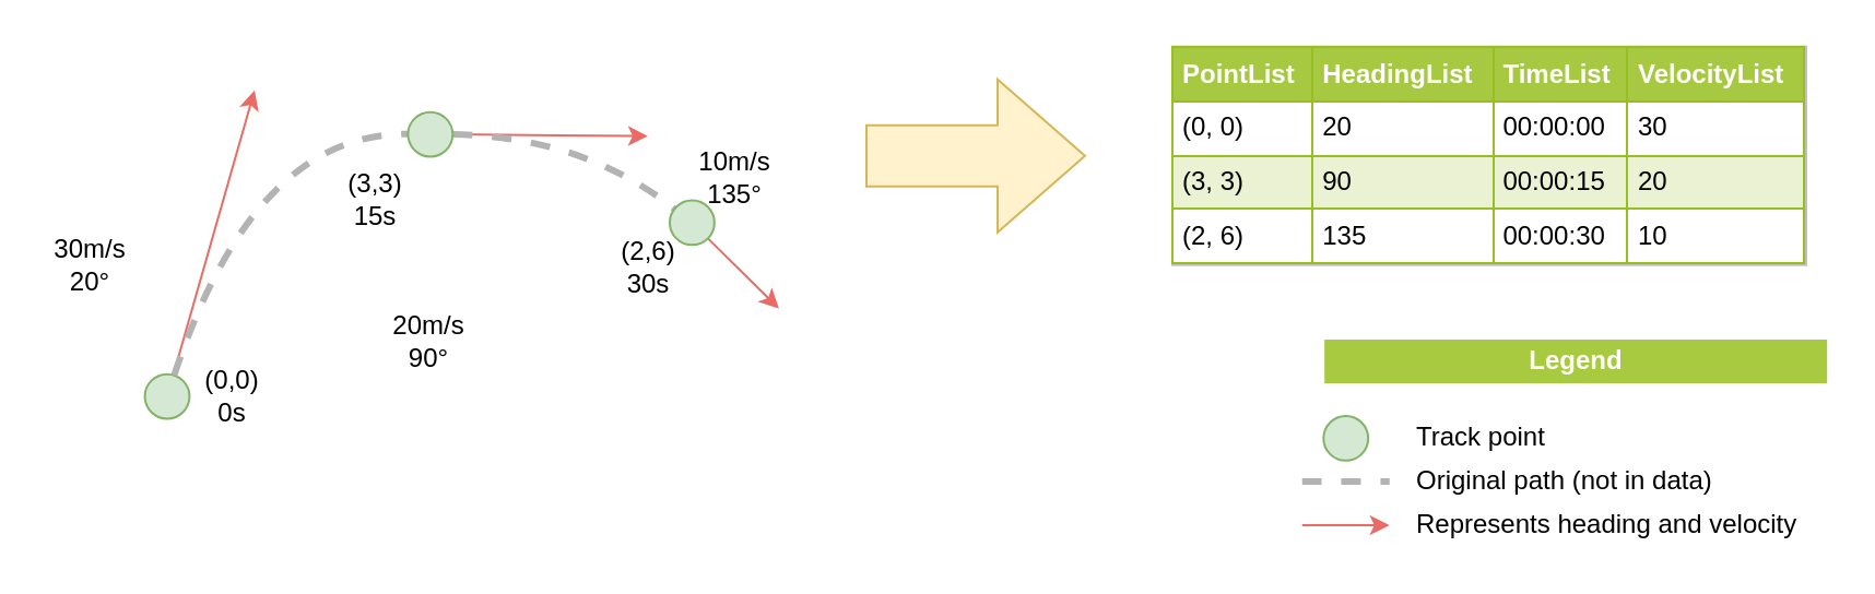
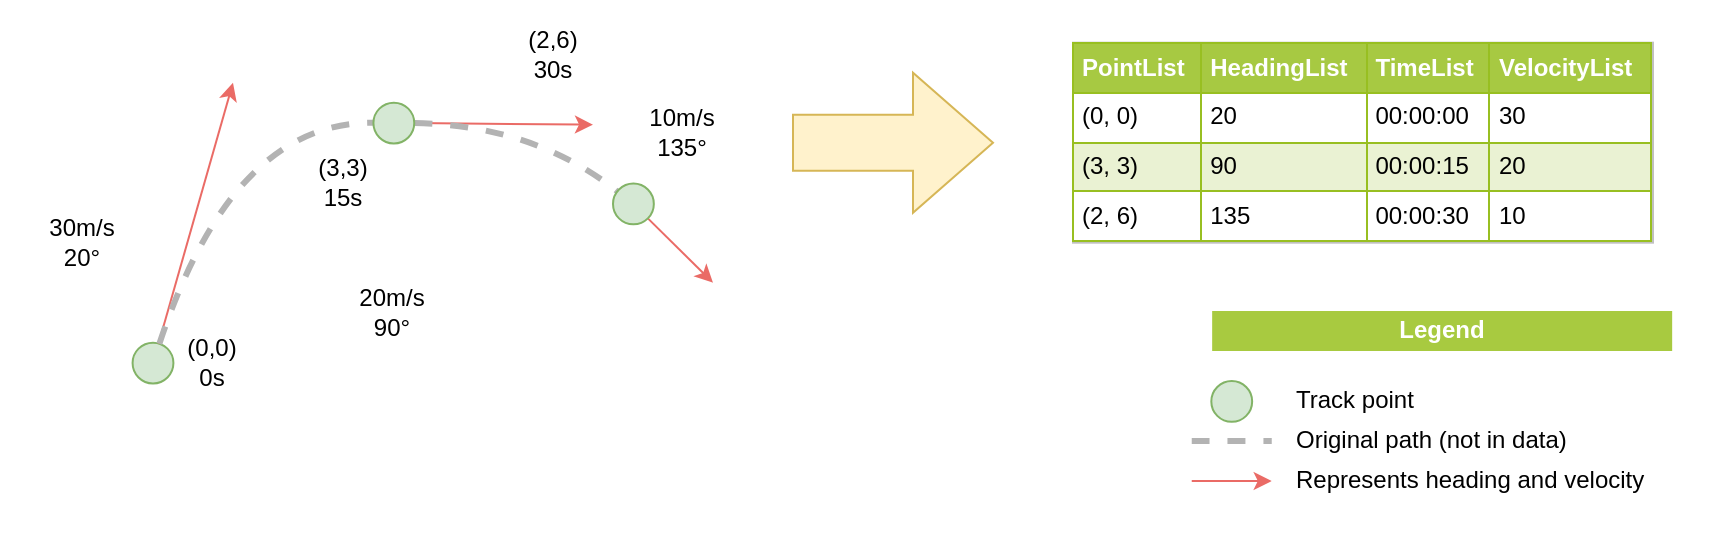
- <mxCell id="15" value="10m/s&lt;br&gt;135°" style="text;html=1;strokeColor=none;fillColor=none;align=center;verticalAlign=middle;whiteSpace=wrap;rounded=0;" parent="1" vertex="1"><mxGeometry x="316" y="71.26" width="40" height="20" as="geometry" /></mxCell>
+ <mxCell id="15" value="10m/s&lt;br&gt;135°" style="text;html=1;strokeColor=none;fillColor=none;align=center;verticalAlign=middle;whiteSpace=wrap;rounded=0;" parent="1" vertex="1"><mxGeometry x="321" y="56.26" width="40" height="20" as="geometry" /></mxCell>
- <mxCell id="22" value="(2,6)&lt;br&gt;30s" style="text;html=1;strokeColor=none;fillColor=none;align=center;verticalAlign=middle;whiteSpace=wrap;rounded=0;" parent="1" vertex="1"><mxGeometry x="267.05" y="111.68" width="59.37" height="20" as="geometry" /></mxCell>
+ <mxCell id="22" value="(2,6)&lt;br&gt;30s" style="text;html=1;strokeColor=none;fillColor=none;align=center;verticalAlign=middle;whiteSpace=wrap;rounded=0;" parent="1" vertex="1"><mxGeometry x="247.05" y="16.68" width="59.37" height="20" as="geometry" /></mxCell>
